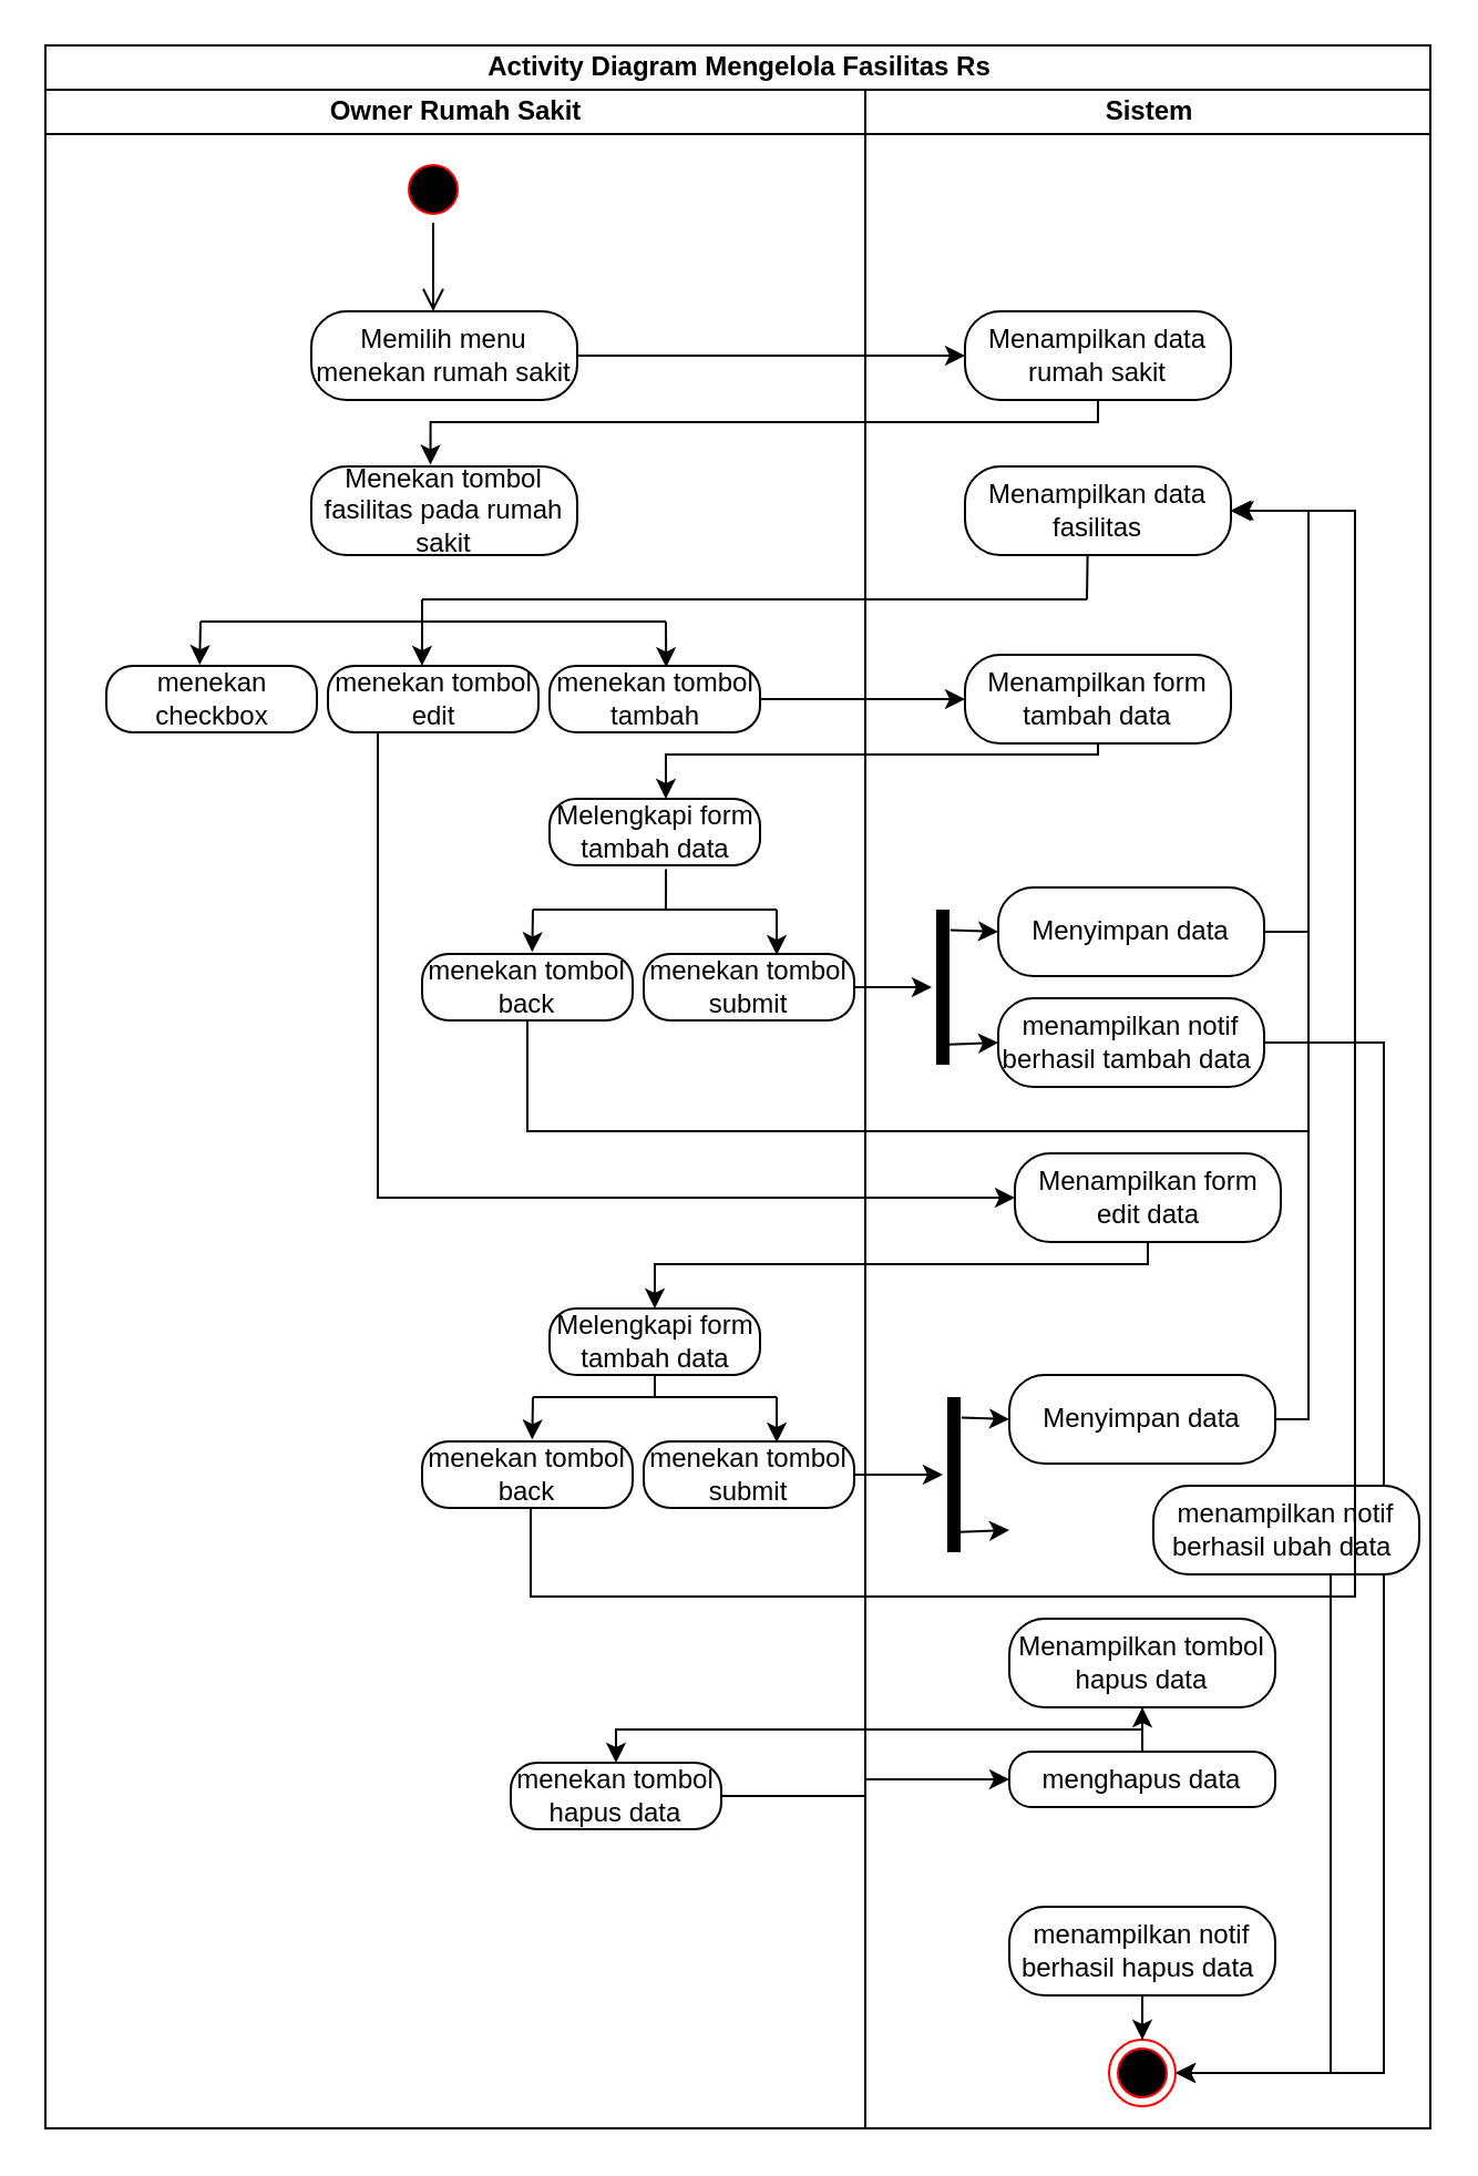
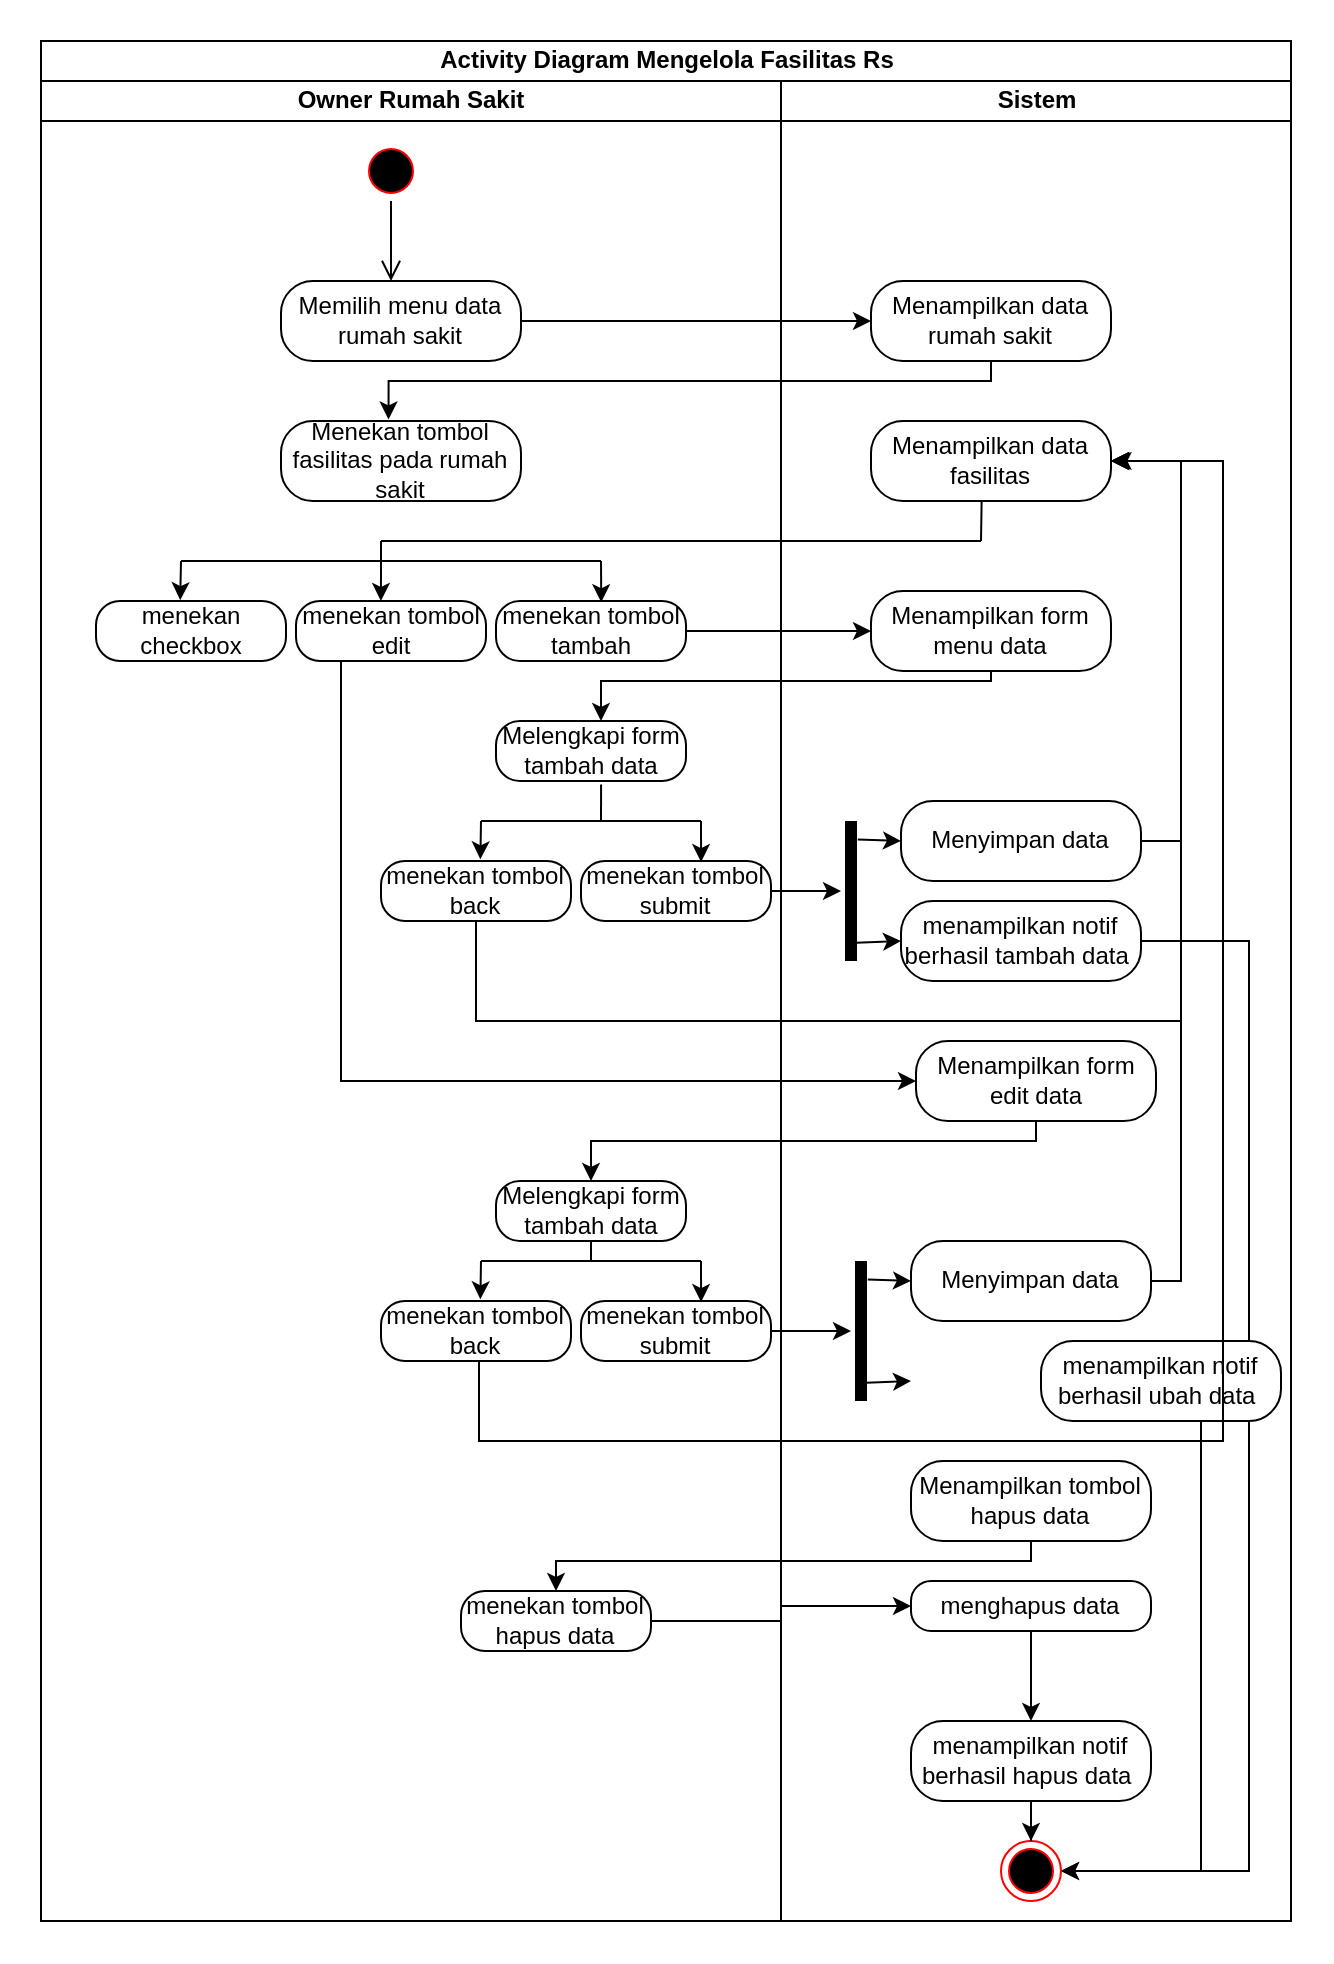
- <mxCell id="4" value="Memilih menu menekan rumah sakit" style="rounded=1;whiteSpace=wrap;html=1;arcSize=40;fontColor=#000000;fillColor=default;strokeColor=default;" parent="3" vertex="1"><mxGeometry x="120.0" y="100" width="120" height="40" as="geometry" /></mxCell>
+ <mxCell id="4" value="Memilih menu data rumah sakit" style="rounded=1;whiteSpace=wrap;html=1;arcSize=40;fontColor=#000000;fillColor=default;strokeColor=default;" parent="3" vertex="1"><mxGeometry x="120.0" y="100" width="120" height="40" as="geometry" /></mxCell>
- <mxCell id="34" value="Menampilkan form tambah data" style="rounded=1;whiteSpace=wrap;html=1;arcSize=40;fontColor=#000000;fillColor=default;strokeColor=default;" parent="31" vertex="1"><mxGeometry x="45.0" y="255" width="120" height="40" as="geometry" /></mxCell>
+ <mxCell id="34" value="Menampilkan form menu data" style="rounded=1;whiteSpace=wrap;html=1;arcSize=40;fontColor=#000000;fillColor=default;strokeColor=default;" parent="31" vertex="1"><mxGeometry x="45.0" y="255" width="120" height="40" as="geometry" /></mxCell>
- <mxCell id="52" value="" style="edgeStyle=orthogonalEdgeStyle;rounded=0;orthogonalLoop=1;jettySize=auto;html=1;" parent="31" source="53" target="51" edge="1"><mxGeometry relative="1" as="geometry" /></mxCell>
+ <mxCell id="52" value="" style="edgeStyle=orthogonalEdgeStyle;rounded=0;orthogonalLoop=1;jettySize=auto;html=1;" parent="31" source="53" target="56" edge="1"><mxGeometry relative="1" as="geometry" /></mxCell>
